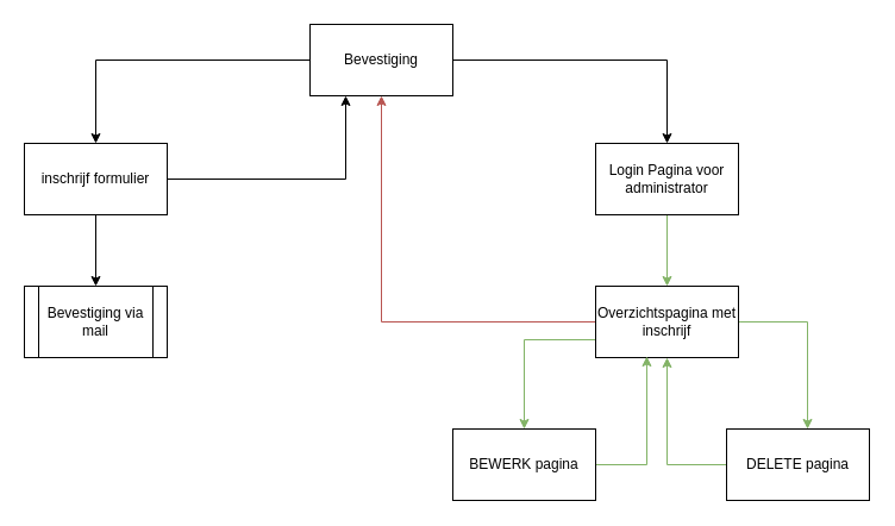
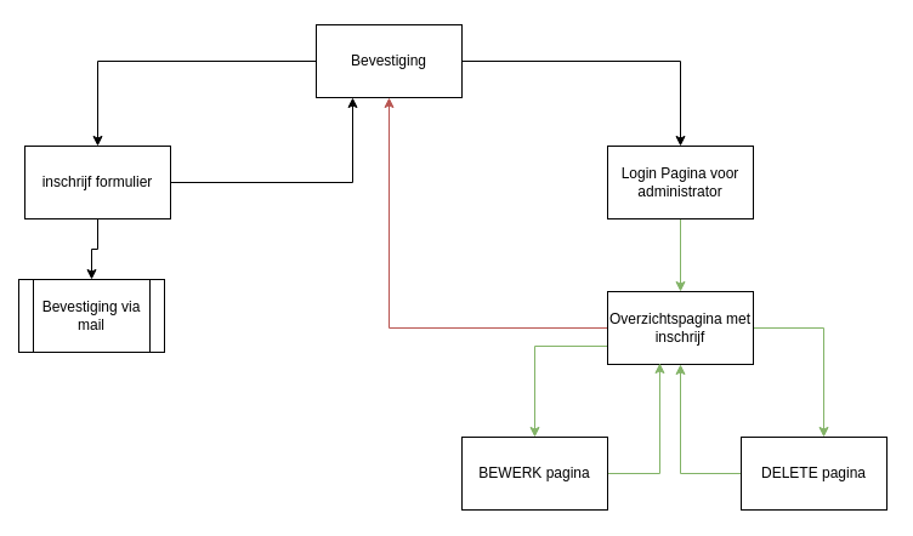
- <mxCell id="18" value="Bevestiging via mail" style="shape=process;whiteSpace=wrap;html=1;backgroundOutline=1;" vertex="1" parent="1"><mxGeometry x="20" y="240" width="120" height="60" as="geometry" /></mxCell>
+ <mxCell id="18" value="Bevestiging via mail" style="shape=process;whiteSpace=wrap;html=1;backgroundOutline=1;" vertex="1" parent="1"><mxGeometry x="15" y="230" width="120" height="60" as="geometry" /></mxCell>
